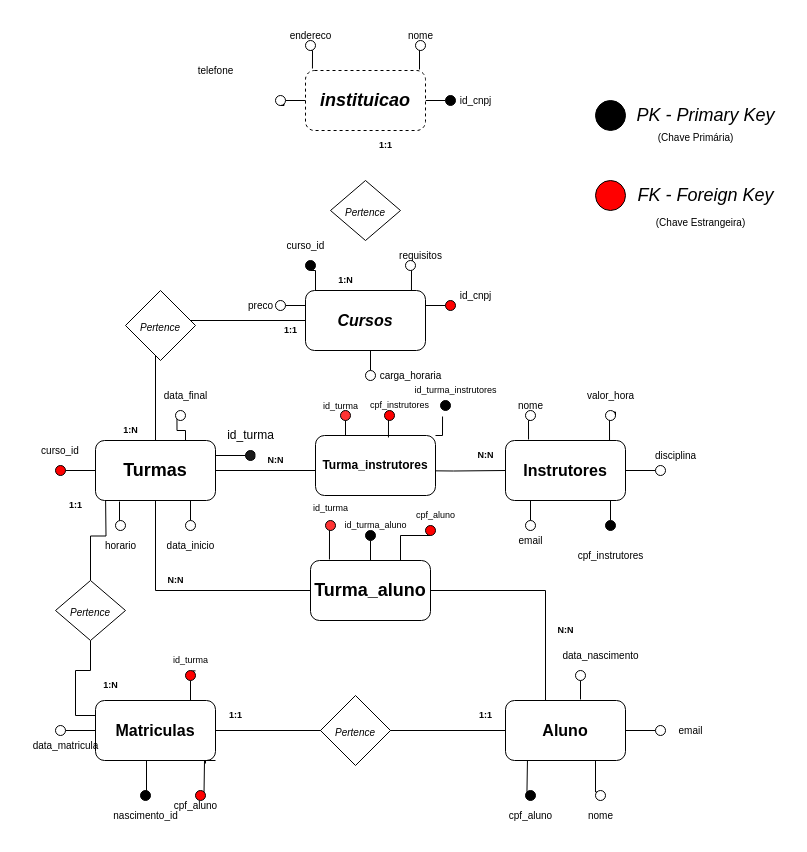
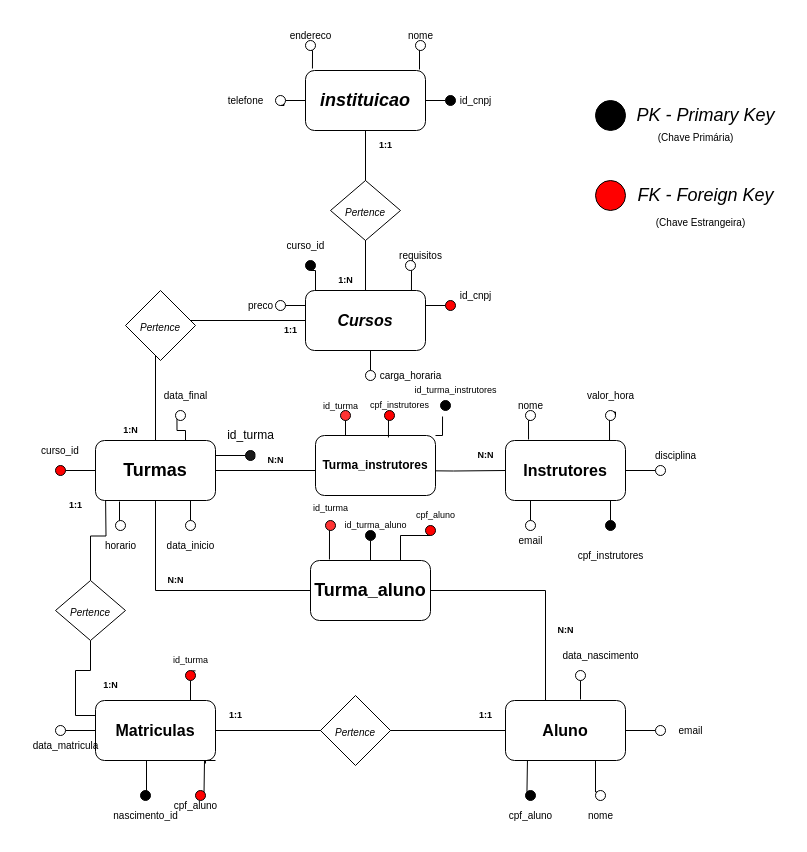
- <mxCell id="32" value="telefone" style="text;html=1;align=center;verticalAlign=middle;resizable=0;points=[];autosize=1;strokeColor=none;fillColor=none;fontSize=10;" parent="1" vertex="1"><mxGeometry x="185" y="55" width="60" height="30" as="geometry" /></mxCell>
+ <mxCell id="32" value="telefone" style="text;html=1;align=center;verticalAlign=middle;resizable=0;points=[];autosize=1;strokeColor=none;fillColor=none;fontSize=10;" parent="1" vertex="1"><mxGeometry x="215" y="85" width="60" height="30" as="geometry" /></mxCell>
- <mxCell id="4" value="&lt;span style=&quot;font-size: 18px;&quot;&gt;&lt;b&gt;&lt;i&gt;instituicao&lt;/i&gt;&lt;/b&gt;&lt;/span&gt;" style="rounded=1;whiteSpace=wrap;html=1;dashed=1;" parent="1" vertex="1"><mxGeometry x="305" y="70" width="120" height="60" as="geometry" /></mxCell>
+ <mxCell id="4" value="&lt;span style=&quot;font-size: 18px;&quot;&gt;&lt;b&gt;&lt;i&gt;instituicao&lt;/i&gt;&lt;/b&gt;&lt;/span&gt;" style="rounded=1;whiteSpace=wrap;html=1;" parent="1" vertex="1"><mxGeometry x="305" y="70" width="120" height="60" as="geometry" /></mxCell>
+ <mxCell id="2" style="edgeStyle=orthogonalEdgeStyle;rounded=0;orthogonalLoop=1;jettySize=auto;html=1;exitX=0.5;exitY=1;exitDx=0;exitDy=0;entryX=0.5;entryY=0;entryDx=0;entryDy=0;fontSize=18;endArrow=none;endFill=0;" parent="1" source="4" target="6" edge="1"><mxGeometry relative="1" as="geometry" /></mxCell>
